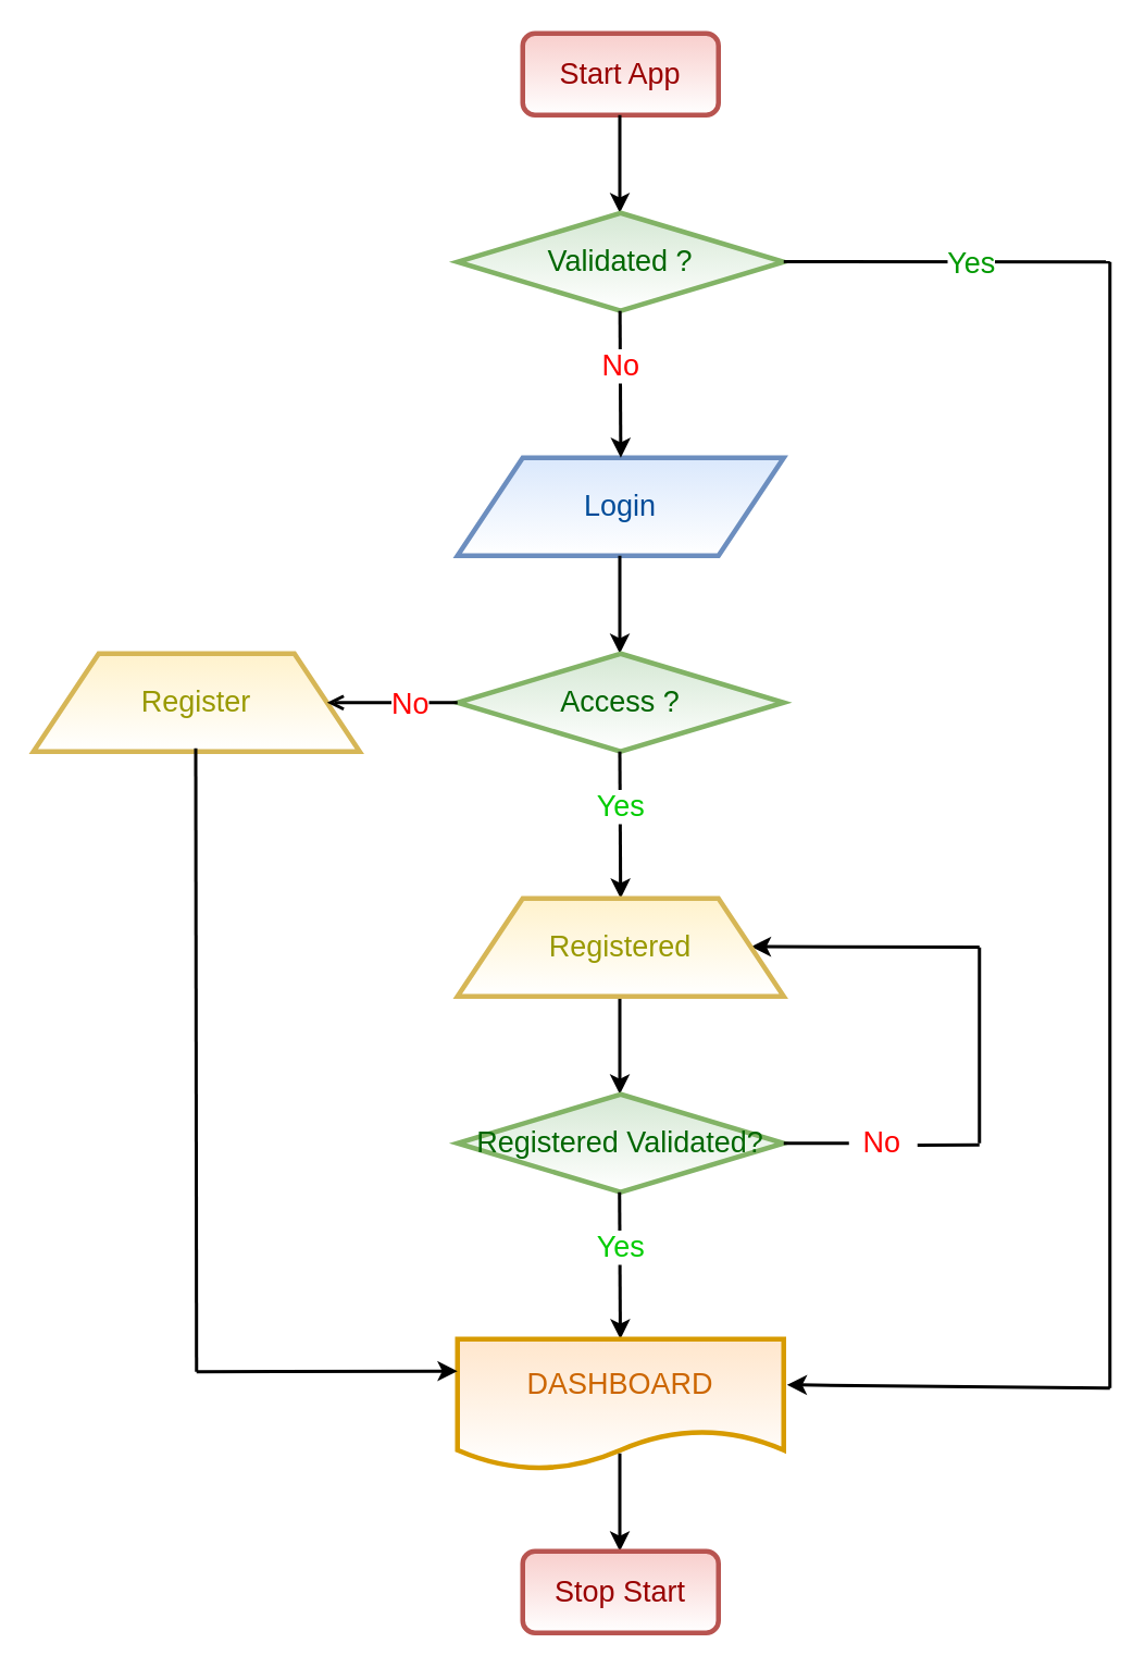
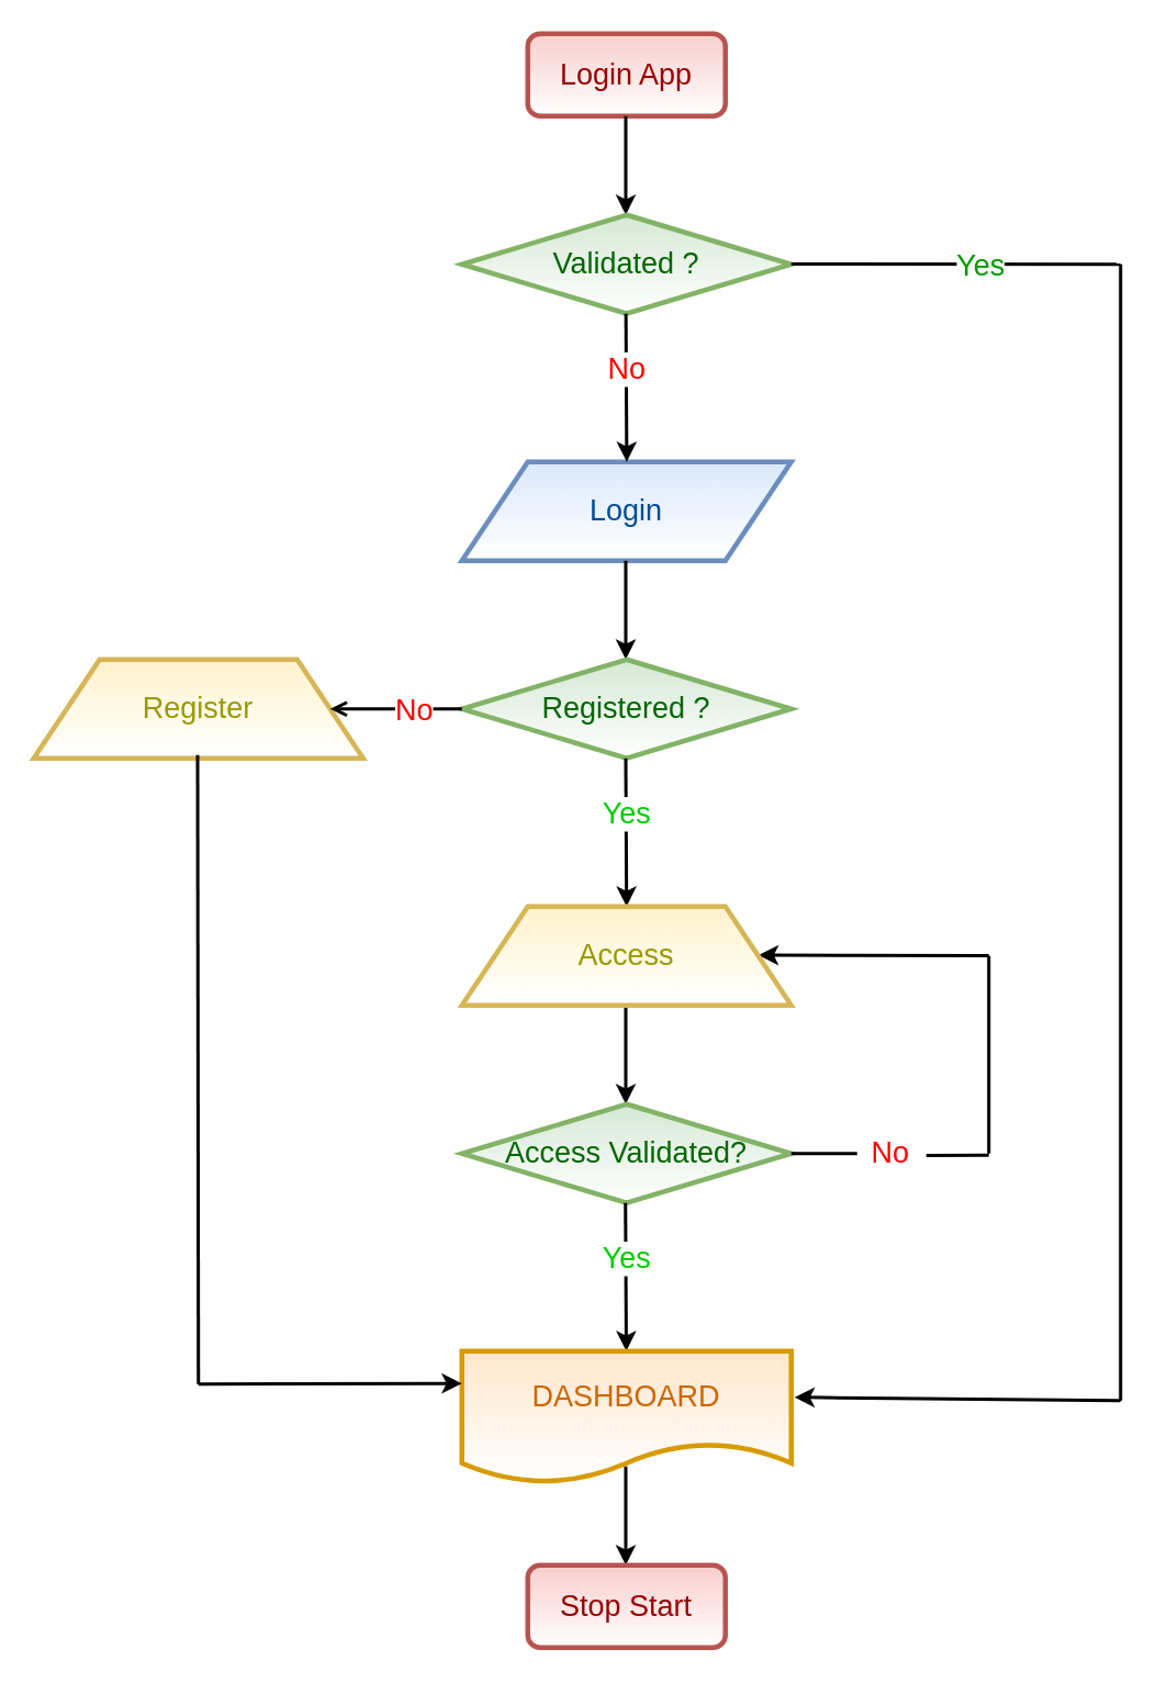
- <mxCell id="2" value="&lt;font style=&quot;font-size: 18px&quot; color=&quot;#990000&quot;&gt;Start App&lt;/font&gt;" style="rounded=1;whiteSpace=wrap;html=1;fillColor=#f8cecc;strokeColor=#b85450;strokeWidth=3;gradientColor=#ffffff;" parent="1" vertex="1"><mxGeometry x="320" y="20" width="120" height="50" as="geometry" /></mxCell>
+ <mxCell id="2" value="&lt;font style=&quot;font-size: 18px&quot; color=&quot;#990000&quot;&gt;Login App&lt;/font&gt;" style="rounded=1;whiteSpace=wrap;html=1;fillColor=#f8cecc;strokeColor=#b85450;strokeWidth=3;gradientColor=#ffffff;" parent="1" vertex="1"><mxGeometry x="320" y="20" width="120" height="50" as="geometry" /></mxCell>
- <mxCell id="27" value="&lt;span style=&quot;color: rgb(0 , 102 , 0) ; font-size: 18px ; white-space: normal&quot;&gt;Access ?&lt;/span&gt;" style="rhombus;whiteSpace=wrap;html=1;strokeWidth=3;fillColor=#d5e8d4;strokeColor=#82b366;gradientColor=#ffffff;" vertex="1" parent="1"><mxGeometry x="280" y="400" width="200" height="60" as="geometry" /></mxCell>
+ <mxCell id="27" value="&lt;span style=&quot;color: rgb(0 , 102 , 0) ; font-size: 18px ; white-space: normal&quot;&gt;Registered ?&lt;/span&gt;" style="rhombus;whiteSpace=wrap;html=1;strokeWidth=3;fillColor=#d5e8d4;strokeColor=#82b366;gradientColor=#ffffff;" vertex="1" parent="1"><mxGeometry x="280" y="400" width="200" height="60" as="geometry" /></mxCell>
- <mxCell id="32" value="&lt;font style=&quot;font-size: 18px&quot; color=&quot;#999900&quot;&gt;Registered&lt;/font&gt;" style="shape=trapezoid;perimeter=trapezoidPerimeter;whiteSpace=wrap;html=1;strokeWidth=3;fillColor=#fff2cc;strokeColor=#d6b656;gradientColor=#ffffff;" vertex="1" parent="1"><mxGeometry x="280" y="550" width="200" height="60" as="geometry" /></mxCell>
+ <mxCell id="32" value="&lt;font style=&quot;font-size: 18px&quot; color=&quot;#999900&quot;&gt;Access&lt;/font&gt;" style="shape=trapezoid;perimeter=trapezoidPerimeter;whiteSpace=wrap;html=1;strokeWidth=3;fillColor=#fff2cc;strokeColor=#d6b656;gradientColor=#ffffff;" vertex="1" parent="1"><mxGeometry x="280" y="550" width="200" height="60" as="geometry" /></mxCell>
- <mxCell id="10" value="&lt;span style=&quot;color: rgb(0 , 102 , 0) ; font-size: 18px ; white-space: normal&quot;&gt;Registered Validated?&lt;/span&gt;" style="rhombus;whiteSpace=wrap;html=1;strokeWidth=3;fillColor=#d5e8d4;strokeColor=#82b366;gradientColor=#ffffff;" parent="1" vertex="1"><mxGeometry x="280" y="670" width="200" height="60" as="geometry" /></mxCell>
+ <mxCell id="10" value="&lt;span style=&quot;color: rgb(0 , 102 , 0) ; font-size: 18px ; white-space: normal&quot;&gt;Access Validated?&lt;/span&gt;" style="rhombus;whiteSpace=wrap;html=1;strokeWidth=3;fillColor=#d5e8d4;strokeColor=#82b366;gradientColor=#ffffff;" parent="1" vertex="1"><mxGeometry x="280" y="670" width="200" height="60" as="geometry" /></mxCell>
